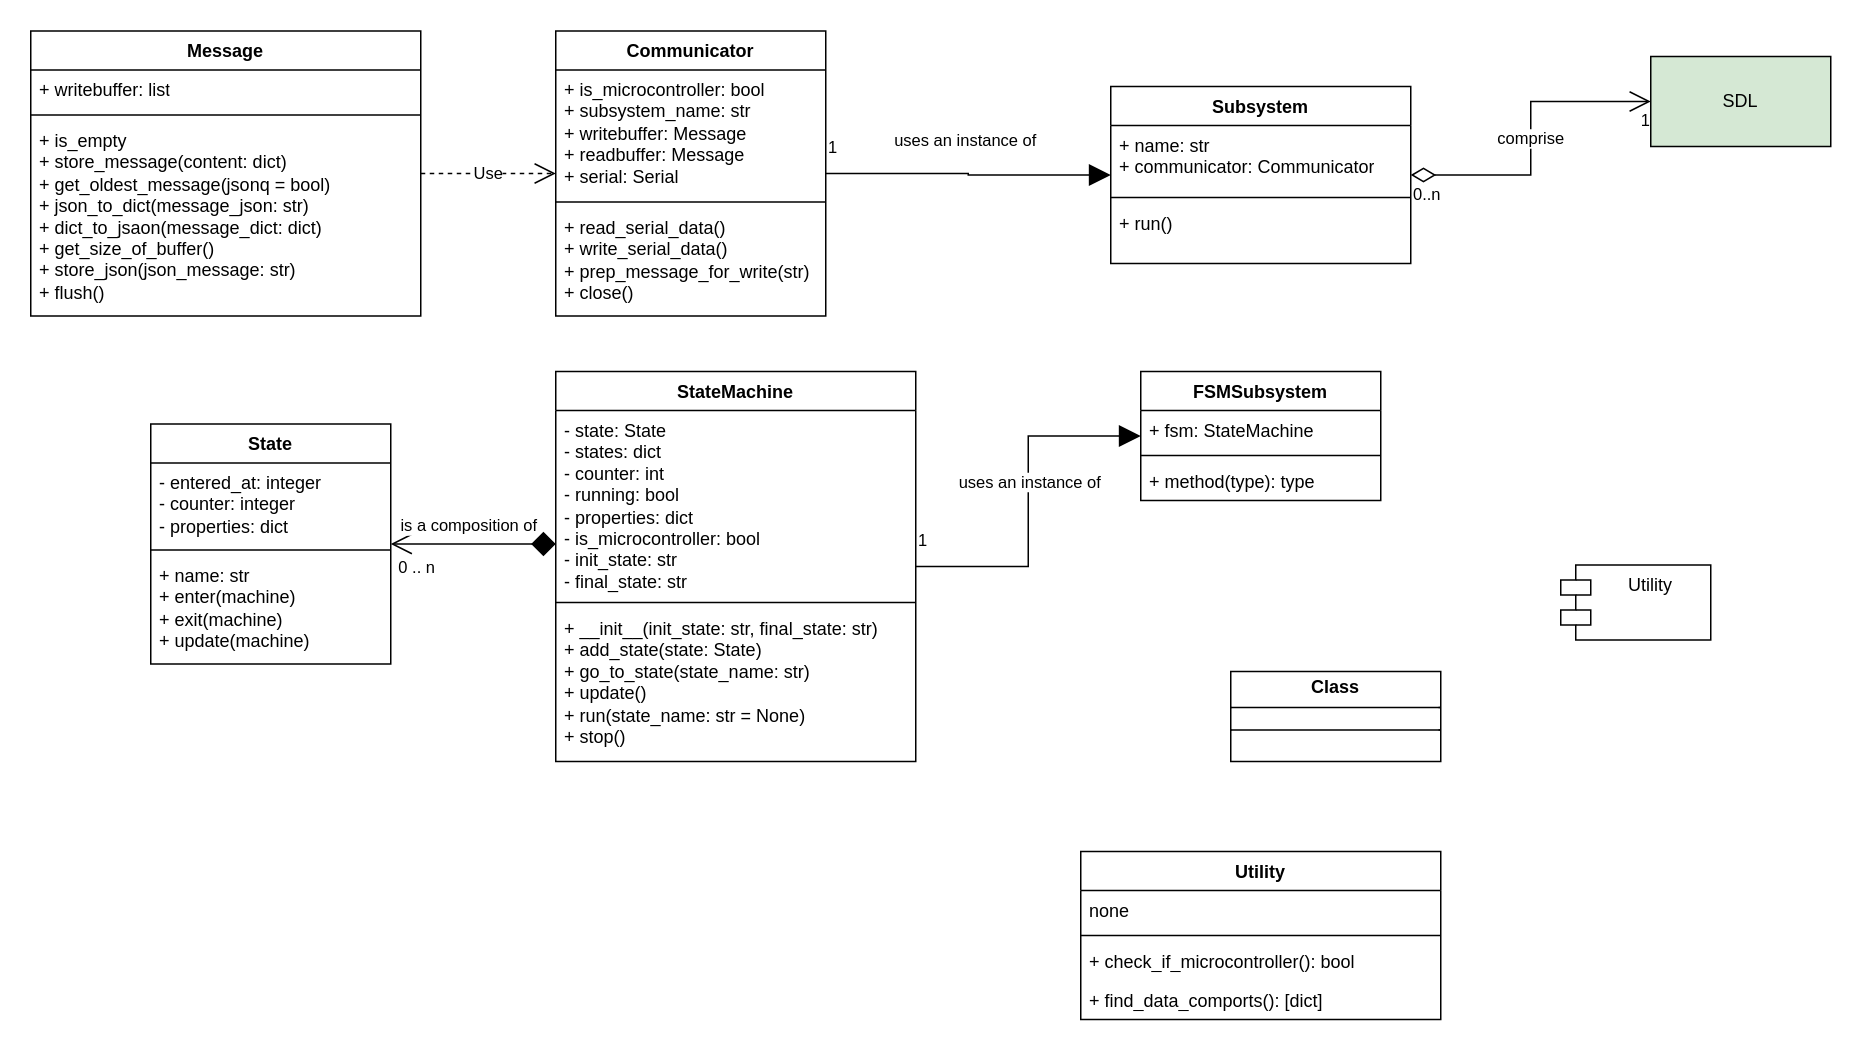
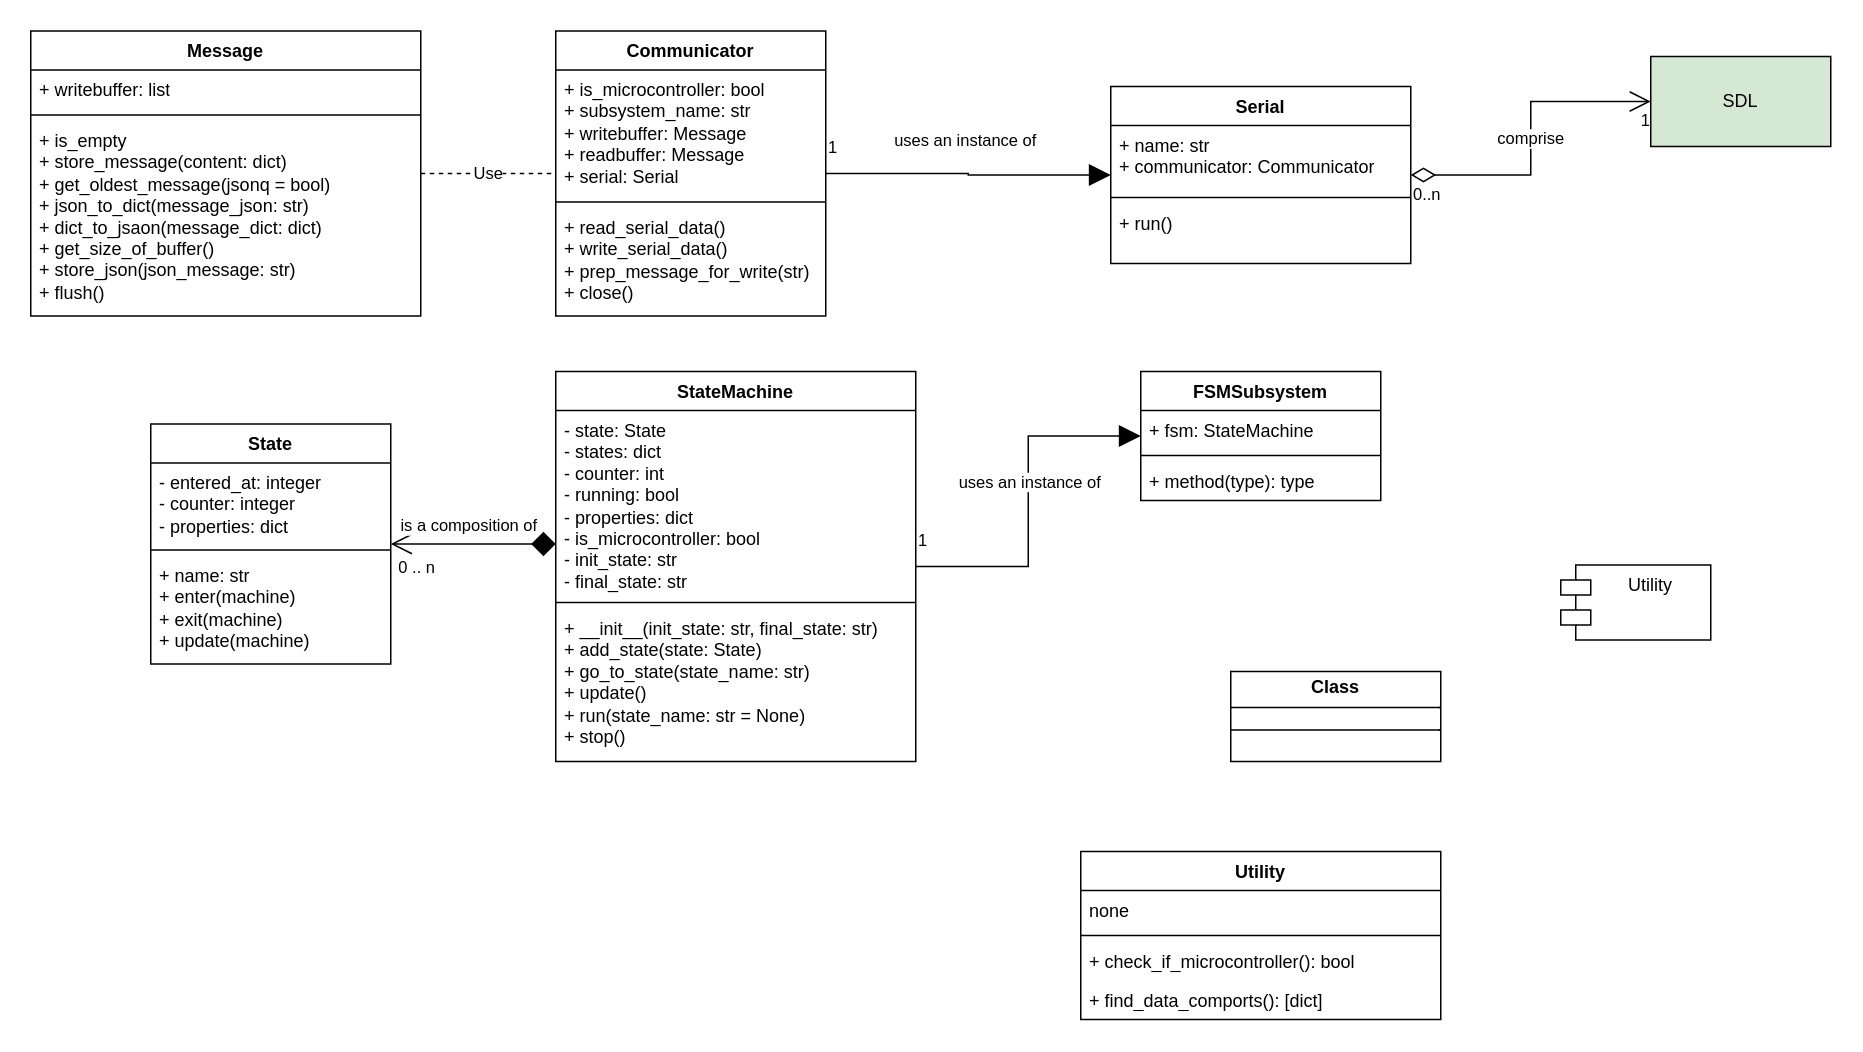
- <mxCell id="2" value="Subsystem" style="swimlane;fontStyle=1;align=center;verticalAlign=top;childLayout=stackLayout;horizontal=1;startSize=26;horizontalStack=0;resizeParent=1;resizeParentMax=0;resizeLast=0;collapsible=1;marginBottom=0;whiteSpace=wrap;html=1;" vertex="1" parent="1"><mxGeometry x="740" y="57" width="200" height="118" as="geometry" /></mxCell>
+ <mxCell id="2" value="Serial" style="swimlane;fontStyle=1;align=center;verticalAlign=top;childLayout=stackLayout;horizontal=1;startSize=26;horizontalStack=0;resizeParent=1;resizeParentMax=0;resizeLast=0;collapsible=1;marginBottom=0;whiteSpace=wrap;html=1;" vertex="1" parent="1"><mxGeometry x="740" y="57" width="200" height="118" as="geometry" /></mxCell>
- <mxCell id="35" value="Use" style="endArrow=open;endSize=12;dashed=1;html=1;rounded=0;" edge="1" parent="1" source="14" target="6"><mxGeometry width="160" relative="1" as="geometry"><mxPoint x="260" y="227" as="sourcePoint" /><mxPoint x="420" y="227" as="targetPoint" /></mxGeometry></mxCell>
+ <mxCell id="35" value="Use" style="endArrow=none;endSize=12;dashed=1;html=1;rounded=0;" edge="1" parent="1" source="14" target="6"><mxGeometry width="160" relative="1" as="geometry"><mxPoint x="260" y="227" as="sourcePoint" /><mxPoint x="420" y="227" as="targetPoint" /></mxGeometry></mxCell>
